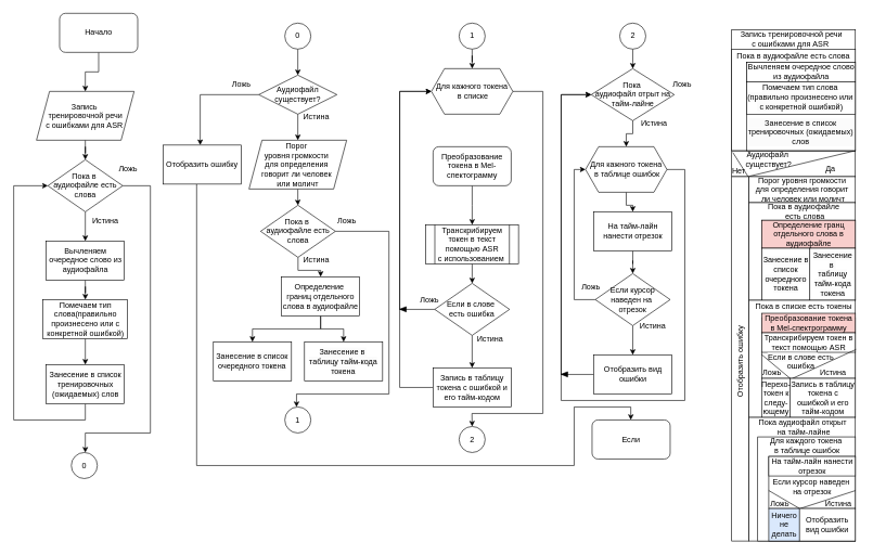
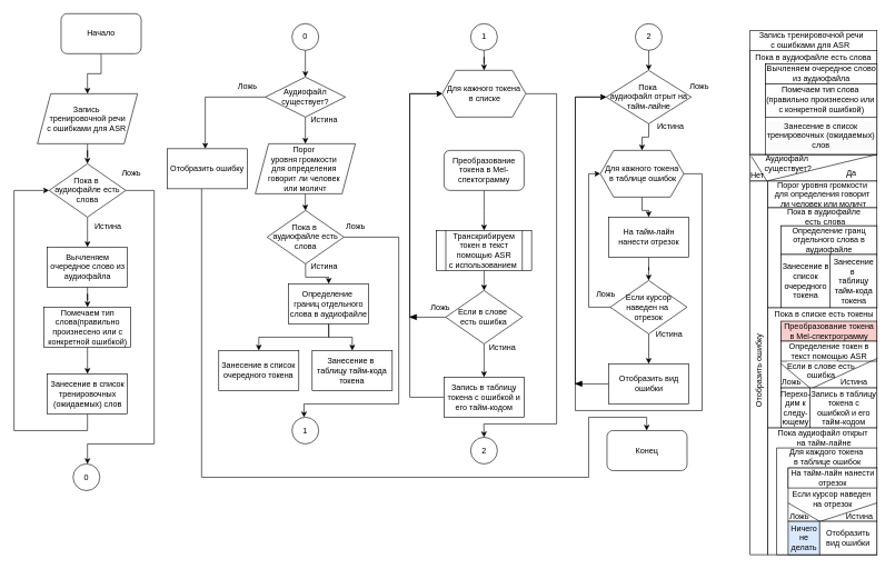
- <mxCell id="68" value="Определение гранц отдельного слова в аудиофайле" style="rounded=0;whiteSpace=wrap;html=1;fillColor=#f8cecc;" parent="1" vertex="1"><mxGeometry x="1169.5" y="338" width="144" height="43" as="geometry" /></mxCell>
+ <mxCell id="68" value="Определение гранц отдельного слова в аудиофайле" style="rounded=0;whiteSpace=wrap;html=1;" parent="1" vertex="1"><mxGeometry x="1169.5" y="338" width="144" height="43" as="geometry" /></mxCell>
- <mxCell id="75" value="&lt;span style=&quot;text-align: left;&quot;&gt;Транскрибируем токен в текст помощью ASR&lt;/span&gt;" style="rounded=0;whiteSpace=wrap;html=1;" parent="1" vertex="1"><mxGeometry x="1169.5" y="511" width="144" height="30" as="geometry" /></mxCell>
+ <mxCell id="75" value="&lt;span style=&quot;text-align: left;&quot;&gt;Определение токен в текст помощью ASR&lt;/span&gt;" style="rounded=0;whiteSpace=wrap;html=1;" parent="1" vertex="1"><mxGeometry x="1169.5" y="511" width="144" height="30" as="geometry" /></mxCell>
- <mxCell id="82" value="Перехо-токен к следу-ющему" style="whiteSpace=wrap;html=1;" parent="1" vertex="1"><mxGeometry x="1169.5" y="581" width="44" height="60" as="geometry" /></mxCell>
+ <mxCell id="82" value="Перехо-дим к следу-ющему" style="whiteSpace=wrap;html=1;" parent="1" vertex="1"><mxGeometry x="1169.5" y="581" width="44" height="60" as="geometry" /></mxCell>
- <mxCell id="40" value="Если" style="rounded=1;whiteSpace=wrap;html=1;" parent="1" vertex="1"><mxGeometry x="909" y="645" width="120" height="60" as="geometry" /></mxCell>
+ <mxCell id="40" value="Конец" style="rounded=1;whiteSpace=wrap;html=1;" parent="1" vertex="1"><mxGeometry x="909" y="645" width="120" height="60" as="geometry" /></mxCell>
